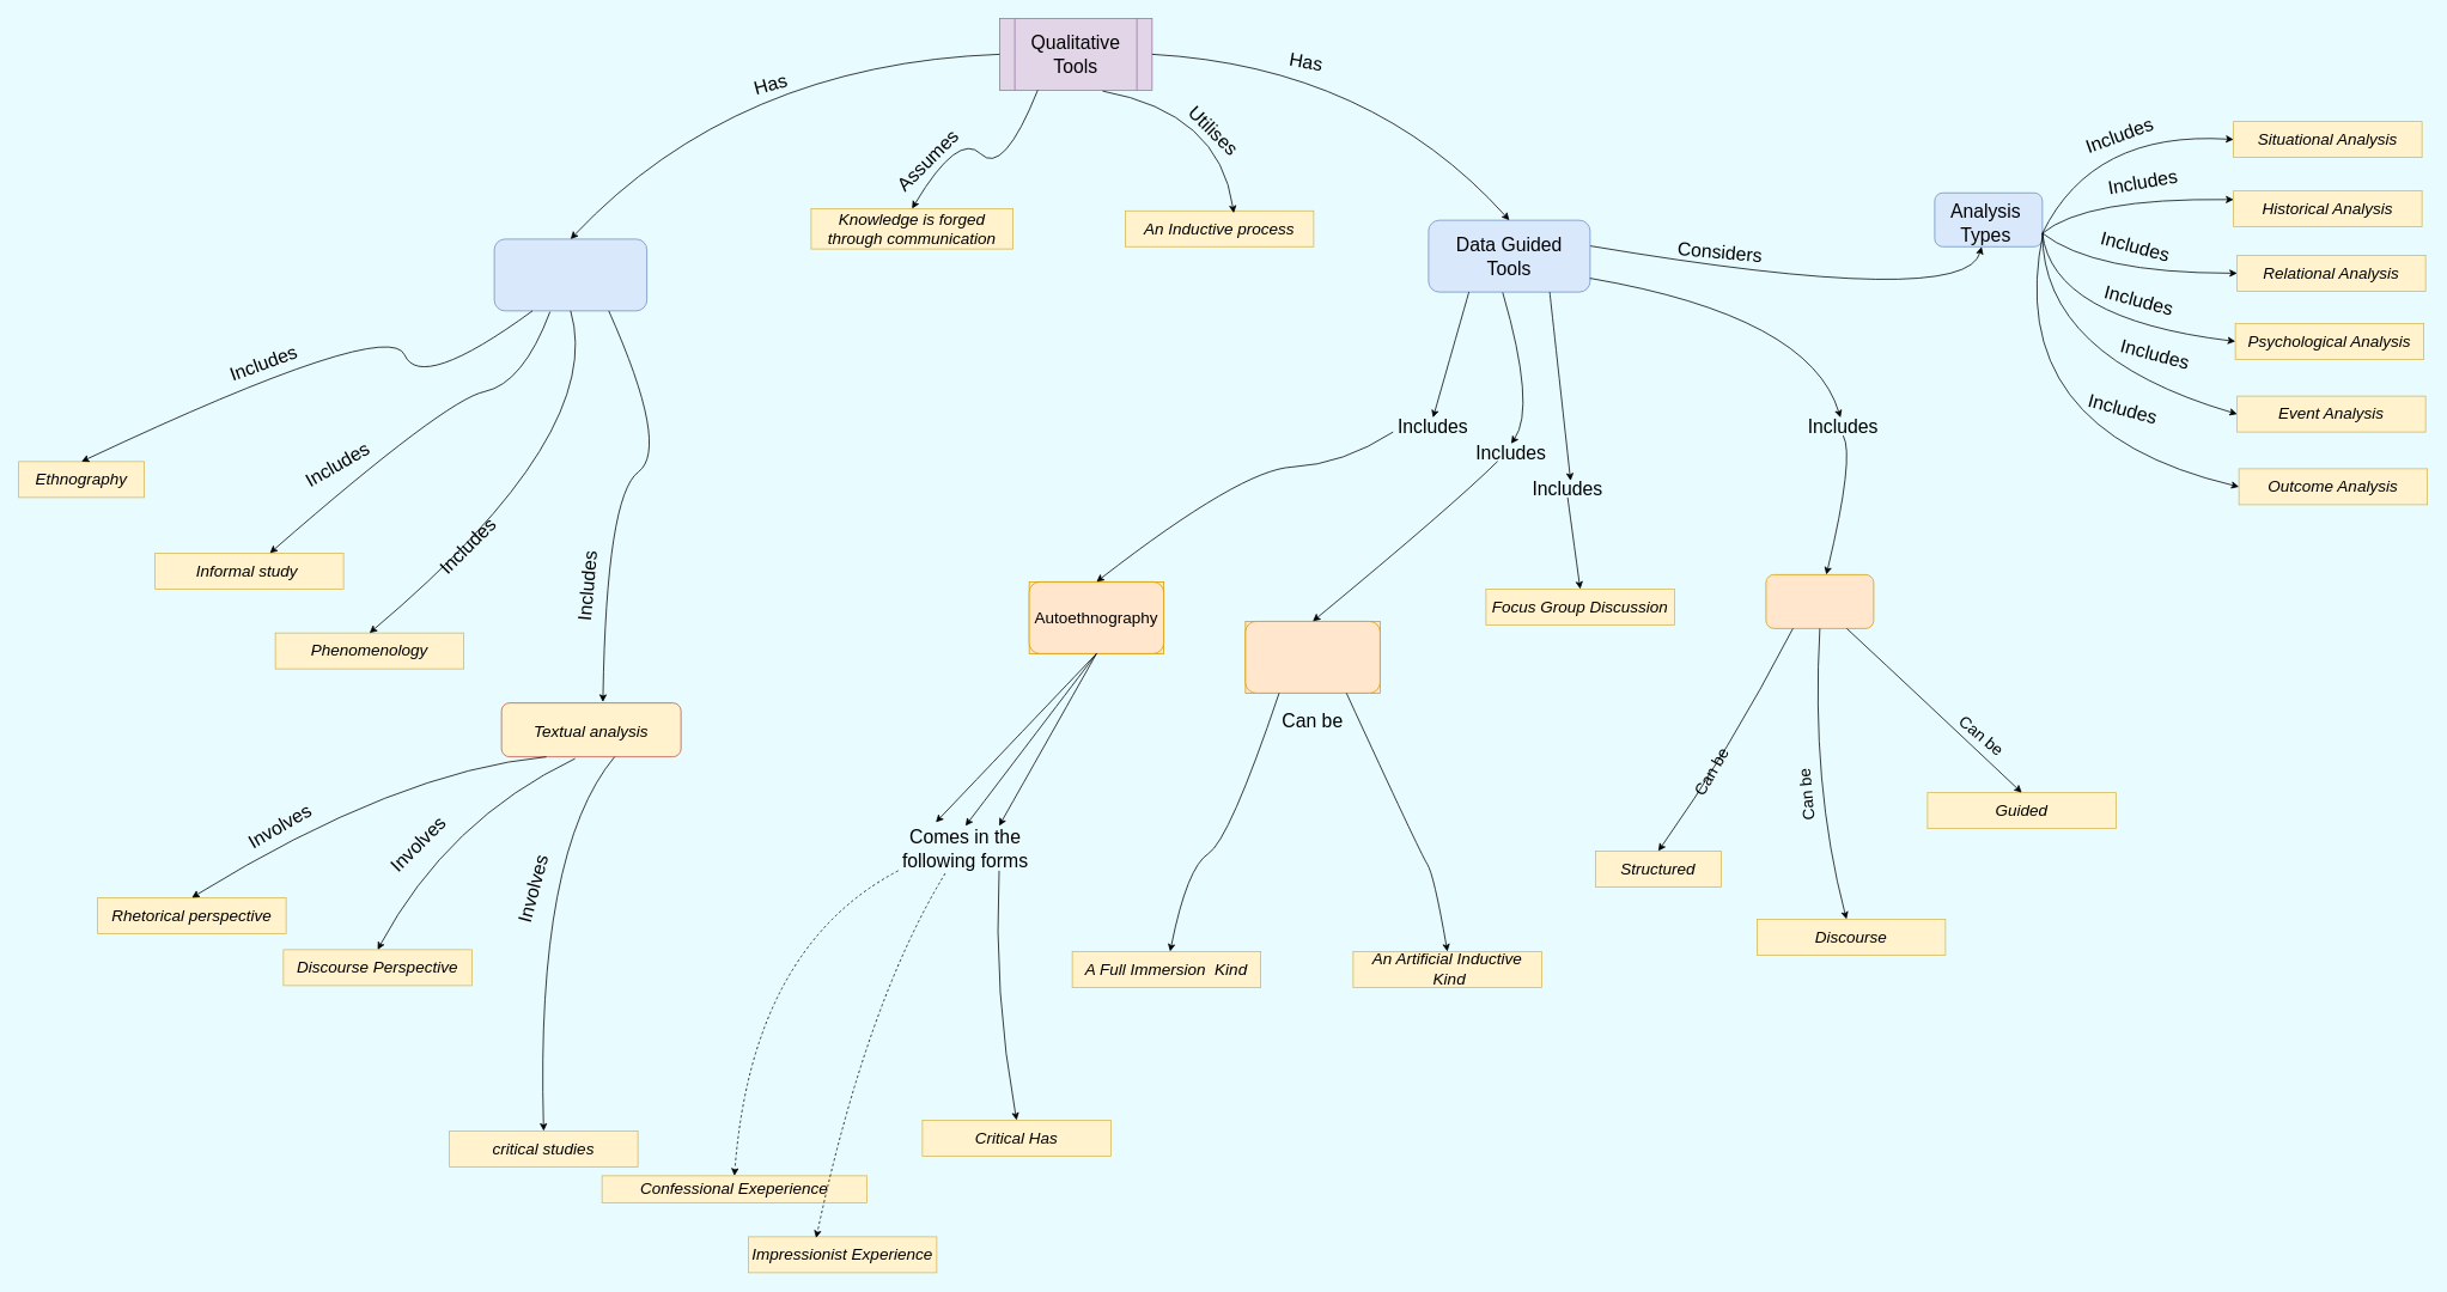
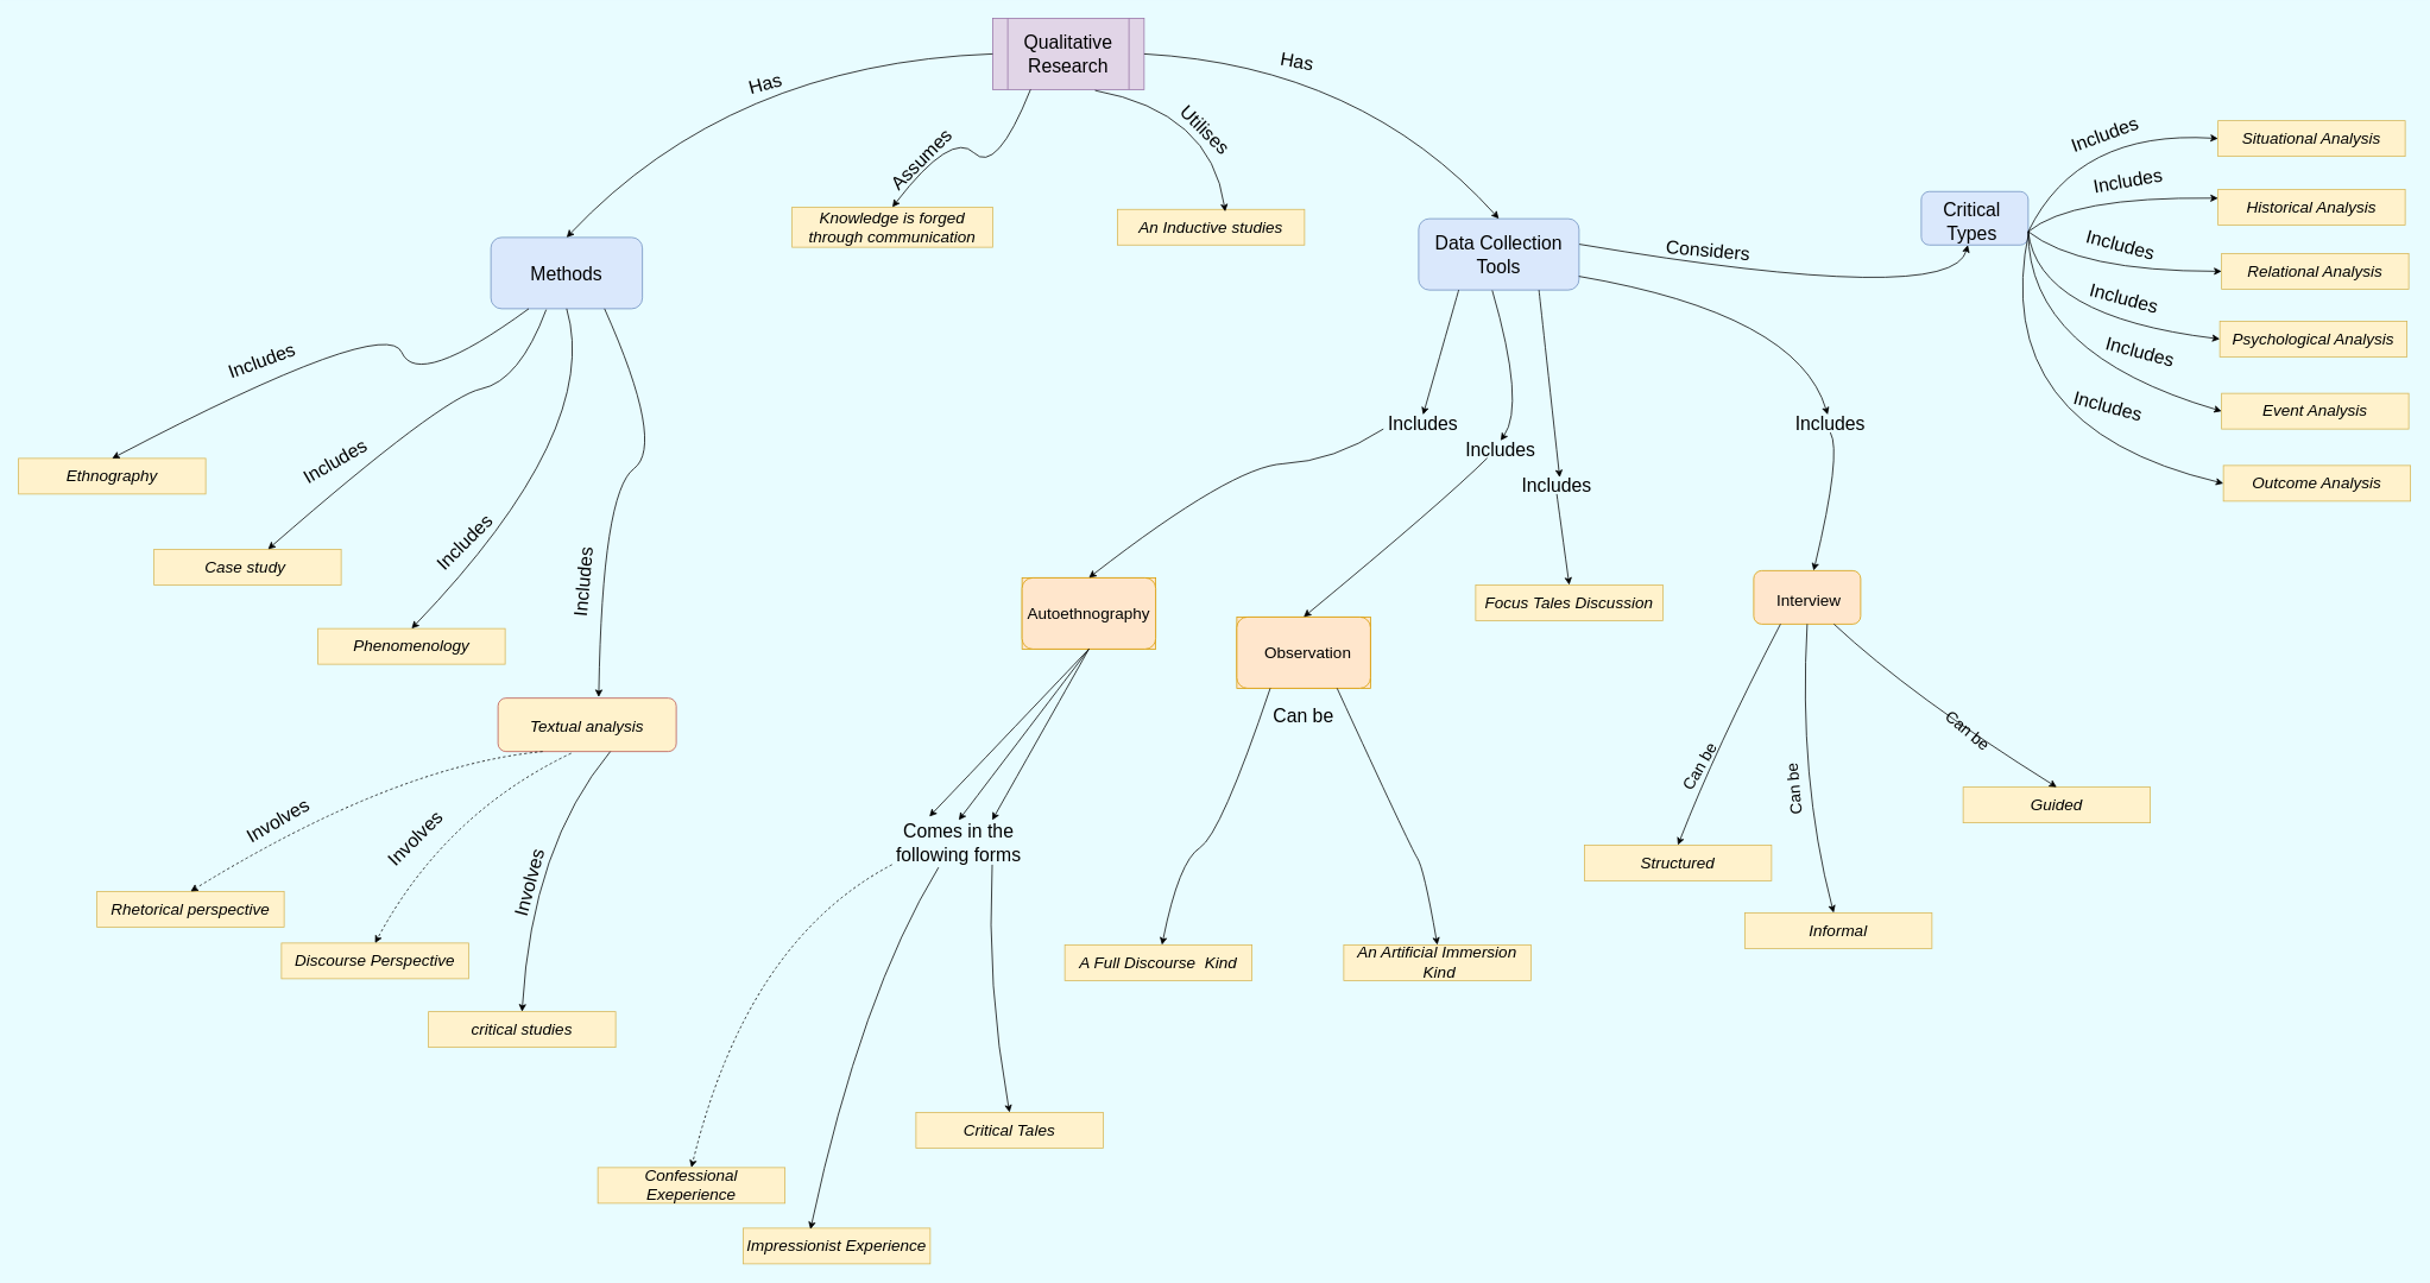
- <mxCell id="49" value="&lt;span style=&quot;font-size: 21px&quot;&gt;Qualitative&lt;/span&gt;&lt;br style=&quot;font-size: 21px&quot;&gt;&lt;span style=&quot;font-size: 21px&quot;&gt;Tools&lt;/span&gt;" style="text;html=1;strokeColor=none;fillColor=none;align=center;verticalAlign=middle;whiteSpace=wrap;rounded=0;" vertex="1" parent="47"><mxGeometry y="15" width="170" height="50" as="geometry" /></mxCell>
+ <mxCell id="49" value="&lt;span style=&quot;font-size: 21px&quot;&gt;Qualitative&lt;/span&gt;&lt;br style=&quot;font-size: 21px&quot;&gt;&lt;span style=&quot;font-size: 21px&quot;&gt;Research&lt;/span&gt;" style="text;html=1;strokeColor=none;fillColor=none;align=center;verticalAlign=middle;whiteSpace=wrap;rounded=0;" vertex="1" parent="47"><mxGeometry y="15" width="170" height="50" as="geometry" /></mxCell>
- <mxCell id="69" value="&lt;font style=&quot;font-size: 21px&quot;&gt;Analysis Types&lt;/font&gt;" style="text;html=1;align=center;verticalAlign=middle;whiteSpace=wrap;rounded=0;fontSize=21;" vertex="1" parent="1"><mxGeometry x="2167" y="238" width="90" height="20" as="geometry" /></mxCell>
+ <mxCell id="69" value="&lt;font style=&quot;font-size: 21px&quot;&gt;Critical Types&lt;/font&gt;" style="text;html=1;align=center;verticalAlign=middle;whiteSpace=wrap;rounded=0;fontSize=21;" vertex="1" parent="1"><mxGeometry x="2167" y="238" width="90" height="20" as="geometry" /></mxCell>
- <mxCell id="5" value="&lt;font style=&quot;font-size: 18px&quot;&gt;&lt;i&gt;Knowledge is forged &lt;br&gt;through&amp;nbsp;communication&lt;/i&gt;&lt;/font&gt;" style="text;html=1;strokeColor=#d6b656;fillColor=#fff2cc;align=center;verticalAlign=middle;whiteSpace=wrap;rounded=0;" vertex="1" parent="1"><mxGeometry x="903" y="232" width="225" height="45" as="geometry" /></mxCell>
+ <mxCell id="5" value="&lt;font style=&quot;font-size: 18px&quot;&gt;&lt;i&gt;Knowledge is forged &lt;br&gt;through&amp;nbsp;communication&lt;/i&gt;&lt;/font&gt;" style="text;html=1;strokeColor=#d6b656;fillColor=#fff2cc;align=center;verticalAlign=middle;whiteSpace=wrap;rounded=0;" vertex="1" parent="1"><mxGeometry x="888" y="232" width="225" height="45" as="geometry" /></mxCell>
- <mxCell id="7" value="&lt;font style=&quot;font-size: 18px;&quot;&gt;An Inductive process&lt;/font&gt;" style="text;html=1;strokeColor=#d6b656;fillColor=#fff2cc;align=center;verticalAlign=middle;whiteSpace=wrap;rounded=0;fontStyle=2;fontSize=18;" vertex="1" parent="1"><mxGeometry x="1253" y="234.5" width="210" height="40" as="geometry" /></mxCell>
+ <mxCell id="7" value="&lt;font style=&quot;font-size: 18px;&quot;&gt;An Inductive studies&lt;/font&gt;" style="text;html=1;strokeColor=#d6b656;fillColor=#fff2cc;align=center;verticalAlign=middle;whiteSpace=wrap;rounded=0;fontStyle=2;fontSize=18;" vertex="1" parent="1"><mxGeometry x="1253" y="234.5" width="210" height="40" as="geometry" /></mxCell>
- <mxCell id="20" value="&lt;span style=&quot;font-size: 21px&quot;&gt;Data Guided Tools&lt;/span&gt;" style="text;html=1;strokeColor=none;fillColor=none;align=center;verticalAlign=middle;whiteSpace=wrap;rounded=0;" vertex="1" parent="18"><mxGeometry x="5" y="15" width="170" height="50" as="geometry" /></mxCell>
+ <mxCell id="20" value="&lt;span style=&quot;font-size: 21px&quot;&gt;Data Collection Tools&lt;/span&gt;" style="text;html=1;strokeColor=none;fillColor=none;align=center;verticalAlign=middle;whiteSpace=wrap;rounded=0;" vertex="1" parent="18"><mxGeometry x="5" y="15" width="170" height="50" as="geometry" /></mxCell>
+ <mxCell id="17" value="&lt;span style=&quot;font-size: 21px&quot;&gt;Methods&lt;/span&gt;" style="text;html=1;strokeColor=none;fillColor=none;align=center;verticalAlign=middle;whiteSpace=wrap;rounded=0;" vertex="1" parent="15"><mxGeometry y="15" width="170" height="50" as="geometry" /></mxCell>
- <mxCell id="40" value="Ethnography" style="text;html=1;strokeColor=#d6b656;fillColor=#fff2cc;align=center;verticalAlign=middle;whiteSpace=wrap;rounded=0;fontStyle=2;fontSize=18;" vertex="1" parent="1"><mxGeometry x="20" y="514" width="140" height="40" as="geometry" /></mxCell>
+ <mxCell id="40" value="Ethnography" style="text;html=1;strokeColor=#d6b656;fillColor=#fff2cc;align=center;verticalAlign=middle;whiteSpace=wrap;rounded=0;fontStyle=2;fontSize=18;" vertex="1" parent="1"><mxGeometry x="20" y="514" width="210" height="40" as="geometry" /></mxCell>
- <mxCell id="41" value="&lt;div&gt;Informal study&amp;nbsp;&lt;/div&gt;" style="text;html=1;strokeColor=#d6b656;fillColor=#fff2cc;align=center;verticalAlign=middle;whiteSpace=wrap;rounded=0;fontStyle=2;fontSize=18;" vertex="1" parent="1"><mxGeometry x="172" y="616" width="210" height="40" as="geometry" /></mxCell>
+ <mxCell id="41" value="&lt;div&gt;Case study&amp;nbsp;&lt;/div&gt;" style="text;html=1;strokeColor=#d6b656;fillColor=#fff2cc;align=center;verticalAlign=middle;whiteSpace=wrap;rounded=0;fontStyle=2;fontSize=18;" vertex="1" parent="1"><mxGeometry x="172" y="616" width="210" height="40" as="geometry" /></mxCell>
+ <mxCell id="66" value="&lt;font style=&quot;font-size: 18px&quot;&gt;Interview&lt;/font&gt;" style="text;html=1;align=center;verticalAlign=middle;whiteSpace=wrap;rounded=0;" vertex="1" parent="1"><mxGeometry x="1989" y="664" width="80" height="20" as="geometry" /></mxCell>
- <mxCell id="33" value="Focus Group Discussion" style="text;html=1;strokeColor=#d6b656;fillColor=#fff2cc;align=center;verticalAlign=middle;whiteSpace=wrap;rounded=0;fontStyle=2;fontSize=18;" vertex="1" parent="1"><mxGeometry x="1655" y="656" width="210" height="40" as="geometry" /></mxCell>
+ <mxCell id="33" value="Focus Tales Discussion" style="text;html=1;strokeColor=#d6b656;fillColor=#fff2cc;align=center;verticalAlign=middle;whiteSpace=wrap;rounded=0;fontStyle=2;fontSize=18;" vertex="1" parent="1"><mxGeometry x="1655" y="656" width="210" height="40" as="geometry" /></mxCell>
- <mxCell id="42" value="Phenomenology" style="text;html=1;strokeColor=#d6b656;fillColor=#fff2cc;align=center;verticalAlign=middle;whiteSpace=wrap;rounded=0;fontStyle=2;fontSize=18;" vertex="1" parent="1"><mxGeometry x="306" y="705" width="210" height="40" as="geometry" /></mxCell>
+ <mxCell id="42" value="Phenomenology" style="text;html=1;strokeColor=#d6b656;fillColor=#fff2cc;align=center;verticalAlign=middle;whiteSpace=wrap;rounded=0;fontStyle=2;fontSize=18;" vertex="1" parent="1"><mxGeometry x="356" y="705" width="210" height="40" as="geometry" /></mxCell>
+ <mxCell id="27" value="&lt;font size=&quot;4&quot;&gt;Observation&lt;/font&gt;" style="text;html=1;strokeColor=none;fillColor=none;align=center;verticalAlign=middle;whiteSpace=wrap;rounded=0;" vertex="1" parent="25"><mxGeometry x="9.691" y="17.497" width="140.309" height="46.667" as="geometry" /></mxCell>
- <mxCell id="59" value="" style="curved=1;endArrow=classic;html=1;fontSize=21;exitX=0.25;exitY=1;exitDx=0;exitDy=0;entryX=0.5;entryY=0;entryDx=0;entryDy=0;" edge="1" parent="1" source="58" target="43"><mxGeometry width="50" height="50" relative="1" as="geometry"><mxPoint x="519" y="956" as="sourcePoint" /><mxPoint x="569" y="906" as="targetPoint" /><Array as="points"><mxPoint x="442" y="859" /></Array></mxGeometry></mxCell>
+ <mxCell id="59" value="" style="curved=1;endArrow=classic;html=1;fontSize=21;exitX=0.25;exitY=1;exitDx=0;exitDy=0;entryX=0.5;entryY=0;entryDx=0;entryDy=0;dashed=1;" edge="1" parent="1" source="58" target="43"><mxGeometry width="50" height="50" relative="1" as="geometry"><mxPoint x="519" y="956" as="sourcePoint" /><mxPoint x="569" y="906" as="targetPoint" /><Array as="points"><mxPoint x="442" y="859" /></Array></mxGeometry></mxCell>
- <mxCell id="31" value="Guided" style="text;html=1;strokeColor=#d6b656;fillColor=#fff2cc;align=center;verticalAlign=middle;whiteSpace=wrap;rounded=0;fontStyle=2;fontSize=18;" vertex="1" parent="1"><mxGeometry x="2147" y="883" width="210" height="40" as="geometry" /></mxCell>
+ <mxCell id="31" value="Guided" style="text;html=1;strokeColor=#d6b656;fillColor=#fff2cc;align=center;verticalAlign=middle;whiteSpace=wrap;rounded=0;fontStyle=2;fontSize=18;" vertex="1" parent="1"><mxGeometry x="2202" y="883" width="210" height="40" as="geometry" /></mxCell>
- <mxCell id="60" value="" style="curved=1;endArrow=classic;html=1;fontSize=21;exitX=0.41;exitY=1.033;exitDx=0;exitDy=0;exitPerimeter=0;entryX=0.5;entryY=0;entryDx=0;entryDy=0;" edge="1" parent="1" source="58" target="45"><mxGeometry width="50" height="50" relative="1" as="geometry"><mxPoint x="722" y="913" as="sourcePoint" /><mxPoint x="432" y="1037" as="targetPoint" /><Array as="points"><mxPoint x="498" y="913" /></Array></mxGeometry></mxCell>
+ <mxCell id="60" value="" style="curved=1;endArrow=classic;html=1;fontSize=21;exitX=0.41;exitY=1.033;exitDx=0;exitDy=0;exitPerimeter=0;entryX=0.5;entryY=0;entryDx=0;entryDy=0;dashed=1;" edge="1" parent="1" source="58" target="45"><mxGeometry width="50" height="50" relative="1" as="geometry"><mxPoint x="722" y="913" as="sourcePoint" /><mxPoint x="432" y="1037" as="targetPoint" /><Array as="points"><mxPoint x="498" y="913" /></Array></mxGeometry></mxCell>
- <mxCell id="30" value="Structured" style="text;html=1;strokeColor=#d6b656;fillColor=#fff2cc;align=center;verticalAlign=middle;whiteSpace=wrap;rounded=0;fontStyle=2;fontSize=18;" vertex="1" parent="1"><mxGeometry x="1777" y="948" width="140" height="40" as="geometry" /></mxCell>
+ <mxCell id="30" value="Structured" style="text;html=1;strokeColor=#d6b656;fillColor=#fff2cc;align=center;verticalAlign=middle;whiteSpace=wrap;rounded=0;fontStyle=2;fontSize=18;" vertex="1" parent="1"><mxGeometry x="1777" y="948" width="210" height="40" as="geometry" /></mxCell>
- <mxCell id="29" value="Discourse" style="text;html=1;strokeColor=#d6b656;fillColor=#fff2cc;align=center;verticalAlign=middle;whiteSpace=wrap;rounded=0;fontStyle=2;fontSize=18;" vertex="1" parent="1"><mxGeometry x="1957" y="1024" width="210" height="40" as="geometry" /></mxCell>
+ <mxCell id="29" value="Informal" style="text;html=1;strokeColor=#d6b656;fillColor=#fff2cc;align=center;verticalAlign=middle;whiteSpace=wrap;rounded=0;fontStyle=2;fontSize=18;" vertex="1" parent="1"><mxGeometry x="1957" y="1024" width="210" height="40" as="geometry" /></mxCell>
- <mxCell id="34" value="A Full Immersion &amp;nbsp;Kind" style="text;html=1;strokeColor=#d6b656;fillColor=#fff2cc;align=center;verticalAlign=middle;whiteSpace=wrap;rounded=0;fontStyle=2;fontSize=18;" vertex="1" parent="1"><mxGeometry x="1194" y="1060" width="210" height="40" as="geometry" /></mxCell>
+ <mxCell id="34" value="A Full Discourse &amp;nbsp;Kind" style="text;html=1;strokeColor=#d6b656;fillColor=#fff2cc;align=center;verticalAlign=middle;whiteSpace=wrap;rounded=0;fontStyle=2;fontSize=18;" vertex="1" parent="1"><mxGeometry x="1194" y="1060" width="210" height="40" as="geometry" /></mxCell>
- <mxCell id="35" value="An Artificial Inductive &amp;nbsp;Kind" style="text;html=1;strokeColor=#d6b656;fillColor=#fff2cc;align=center;verticalAlign=middle;whiteSpace=wrap;rounded=0;fontStyle=2;fontSize=18;" vertex="1" parent="1"><mxGeometry x="1507" y="1060" width="210" height="40" as="geometry" /></mxCell>
+ <mxCell id="35" value="An Artificial Immersion &amp;nbsp;Kind" style="text;html=1;strokeColor=#d6b656;fillColor=#fff2cc;align=center;verticalAlign=middle;whiteSpace=wrap;rounded=0;fontStyle=2;fontSize=18;" vertex="1" parent="1"><mxGeometry x="1507" y="1060" width="210" height="40" as="geometry" /></mxCell>
- <mxCell id="87" value="" style="curved=1;endArrow=classic;html=1;fontSize=21;exitX=0.349;exitY=1.06;exitDx=0;exitDy=0;entryX=0.36;entryY=0.033;entryDx=0;entryDy=0;exitPerimeter=0;entryPerimeter=0;dashed=1;" edge="1" parent="1" source="89" target="39"><mxGeometry width="50" height="50" relative="1" as="geometry"><mxPoint x="1297.5" y="788" as="sourcePoint" /><mxPoint x="903" y="1370" as="targetPoint" /><Array as="points"><mxPoint x="965" y="1116" /></Array></mxGeometry></mxCell>
+ <mxCell id="87" value="" style="curved=1;endArrow=classic;html=1;fontSize=21;exitX=0.349;exitY=1.06;exitDx=0;exitDy=0;entryX=0.36;entryY=0.033;entryDx=0;entryDy=0;exitPerimeter=0;entryPerimeter=0;" edge="1" parent="1" source="89" target="39"><mxGeometry width="50" height="50" relative="1" as="geometry"><mxPoint x="1297.5" y="788" as="sourcePoint" /><mxPoint x="903" y="1370" as="targetPoint" /><Array as="points"><mxPoint x="965" y="1116" /></Array></mxGeometry></mxCell>
- <mxCell id="38" value="Critical Has" style="text;html=1;strokeColor=#d6b656;fillColor=#fff2cc;align=center;verticalAlign=middle;whiteSpace=wrap;rounded=0;fontStyle=2;fontSize=18;" vertex="1" parent="1"><mxGeometry x="1027" y="1248" width="210" height="40" as="geometry" /></mxCell>
+ <mxCell id="38" value="Critical Tales" style="text;html=1;strokeColor=#d6b656;fillColor=#fff2cc;align=center;verticalAlign=middle;whiteSpace=wrap;rounded=0;fontStyle=2;fontSize=18;" vertex="1" parent="1"><mxGeometry x="1027" y="1248" width="210" height="40" as="geometry" /></mxCell>
- <mxCell id="44" value="&lt;div&gt;critical studies&lt;/div&gt;" style="text;html=1;strokeColor=#d6b656;fillColor=#fff2cc;align=center;verticalAlign=middle;whiteSpace=wrap;rounded=0;fontStyle=2;fontSize=18;" vertex="1" parent="1"><mxGeometry x="500" y="1260" width="210" height="40" as="geometry" /></mxCell>
+ <mxCell id="44" value="&lt;div&gt;critical studies&lt;/div&gt;" style="text;html=1;strokeColor=#d6b656;fillColor=#fff2cc;align=center;verticalAlign=middle;whiteSpace=wrap;rounded=0;fontStyle=2;fontSize=18;" vertex="1" parent="1"><mxGeometry x="480" y="1135" width="210" height="40" as="geometry" /></mxCell>
- <mxCell id="37" value="Confessional Exeperience" style="text;html=1;strokeColor=#d6b656;fillColor=#fff2cc;align=center;verticalAlign=middle;whiteSpace=wrap;rounded=0;fontStyle=2;fontSize=18;" vertex="1" parent="1"><mxGeometry x="670" y="1310" width="295" height="30" as="geometry" /></mxCell>
+ <mxCell id="37" value="Confessional Exeperience" style="text;html=1;strokeColor=#d6b656;fillColor=#fff2cc;align=center;verticalAlign=middle;whiteSpace=wrap;rounded=0;fontStyle=2;fontSize=18;" vertex="1" parent="1"><mxGeometry x="670" y="1310" width="210" height="40" as="geometry" /></mxCell>
